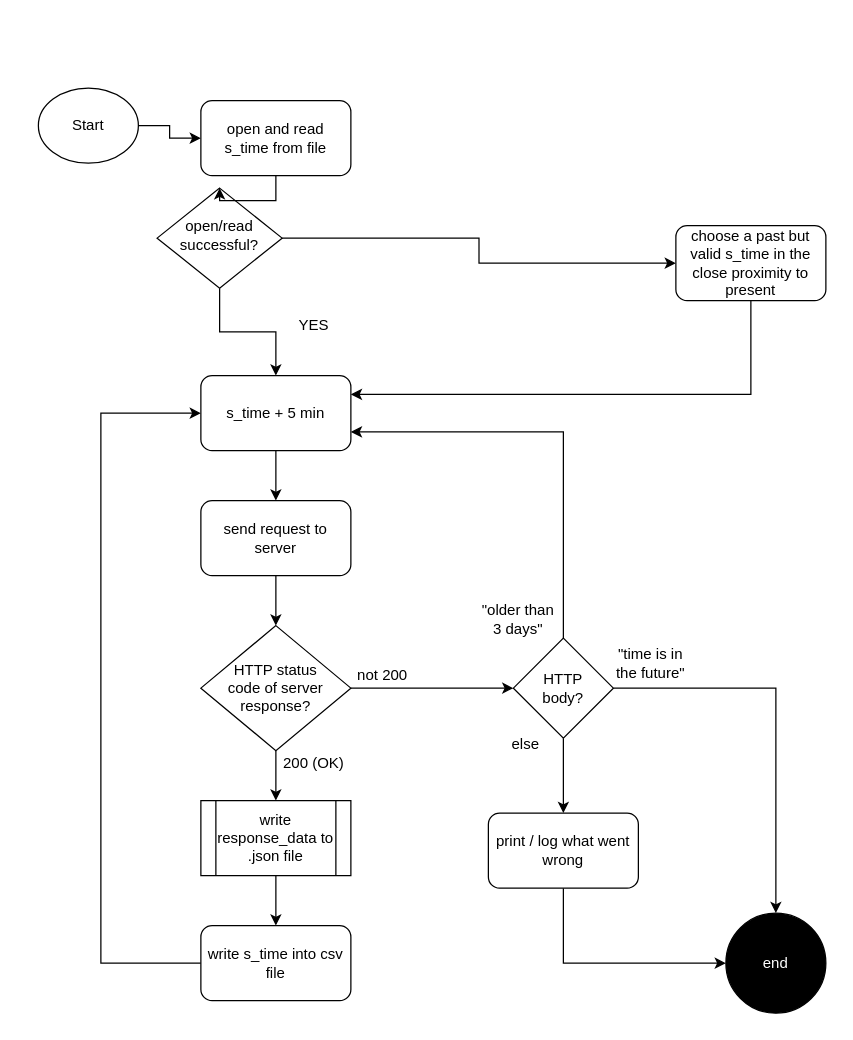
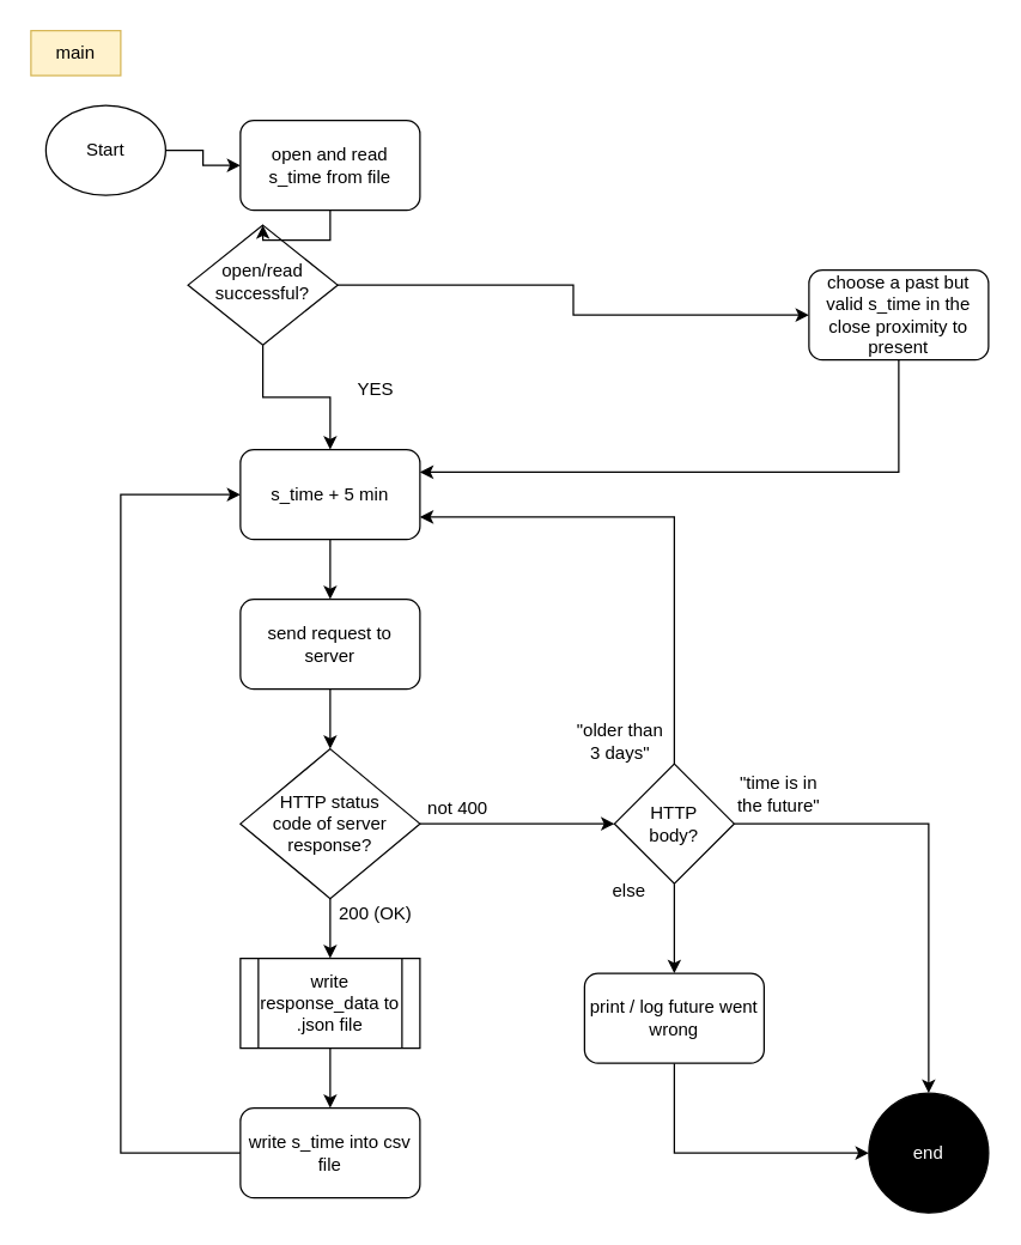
+ <mxCell id="36" value="main" style="text;html=1;strokeColor=#d6b656;fillColor=#fff2cc;align=center;verticalAlign=middle;whiteSpace=wrap;rounded=0;" vertex="1" parent="1"><mxGeometry x="20" y="20" width="60" height="30" as="geometry" /></mxCell>
- <mxCell id="12" value="not 200" style="text;html=1;align=center;verticalAlign=middle;resizable=0;points=[];autosize=1;strokeColor=none;fillColor=none;" vertex="1" parent="1"><mxGeometry x="275" y="530" width="60" height="20" as="geometry" /></mxCell>
+ <mxCell id="12" value="not 400" style="text;html=1;align=center;verticalAlign=middle;resizable=0;points=[];autosize=1;strokeColor=none;fillColor=none;" vertex="1" parent="1"><mxGeometry x="275" y="530" width="60" height="20" as="geometry" /></mxCell>
- <mxCell id="33" value="print / log what went wrong" style="rounded=1;whiteSpace=wrap;html=1;fillColor=#FFFFFFFF;" vertex="1" parent="1"><mxGeometry x="390" y="650" width="120" height="60" as="geometry" /></mxCell>
+ <mxCell id="33" value="print / log future went wrong" style="rounded=1;whiteSpace=wrap;html=1;fillColor=#FFFFFFFF;" vertex="1" parent="1"><mxGeometry x="390" y="650" width="120" height="60" as="geometry" /></mxCell>
